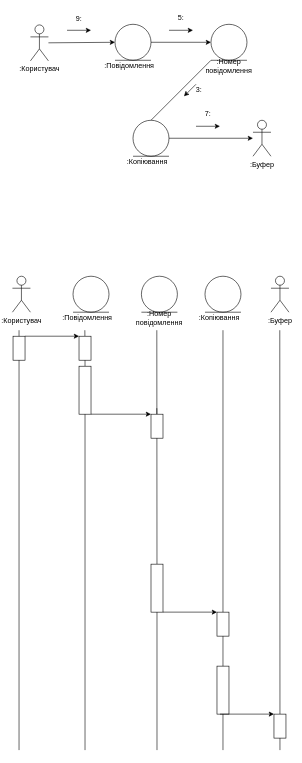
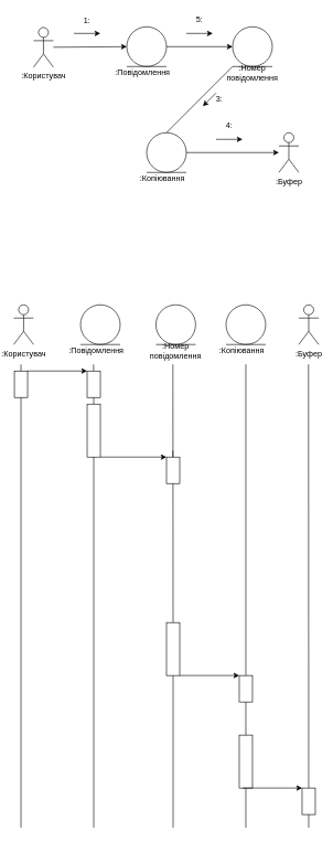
- <mxCell id="13" value="9:" style="text;html=1;strokeColor=none;fillColor=none;align=center;verticalAlign=middle;whiteSpace=wrap;rounded=0;" vertex="1" parent="1"><mxGeometry x="111" y="21" width="40" height="20" as="geometry" /></mxCell>
+ <mxCell id="13" value="1:" style="text;html=1;strokeColor=none;fillColor=none;align=center;verticalAlign=middle;whiteSpace=wrap;rounded=0;" vertex="1" parent="1"><mxGeometry x="111" y="21" width="40" height="20" as="geometry" /></mxCell>
- <mxCell id="21" value="7:" style="text;html=1;strokeColor=none;fillColor=none;align=center;verticalAlign=middle;whiteSpace=wrap;rounded=0;" vertex="1" parent="1"><mxGeometry x="326" y="180" width="40" height="20" as="geometry" /></mxCell>
+ <mxCell id="21" value="4:" style="text;html=1;strokeColor=none;fillColor=none;align=center;verticalAlign=middle;whiteSpace=wrap;rounded=0;" vertex="1" parent="1"><mxGeometry x="326" y="180" width="40" height="20" as="geometry" /></mxCell>
